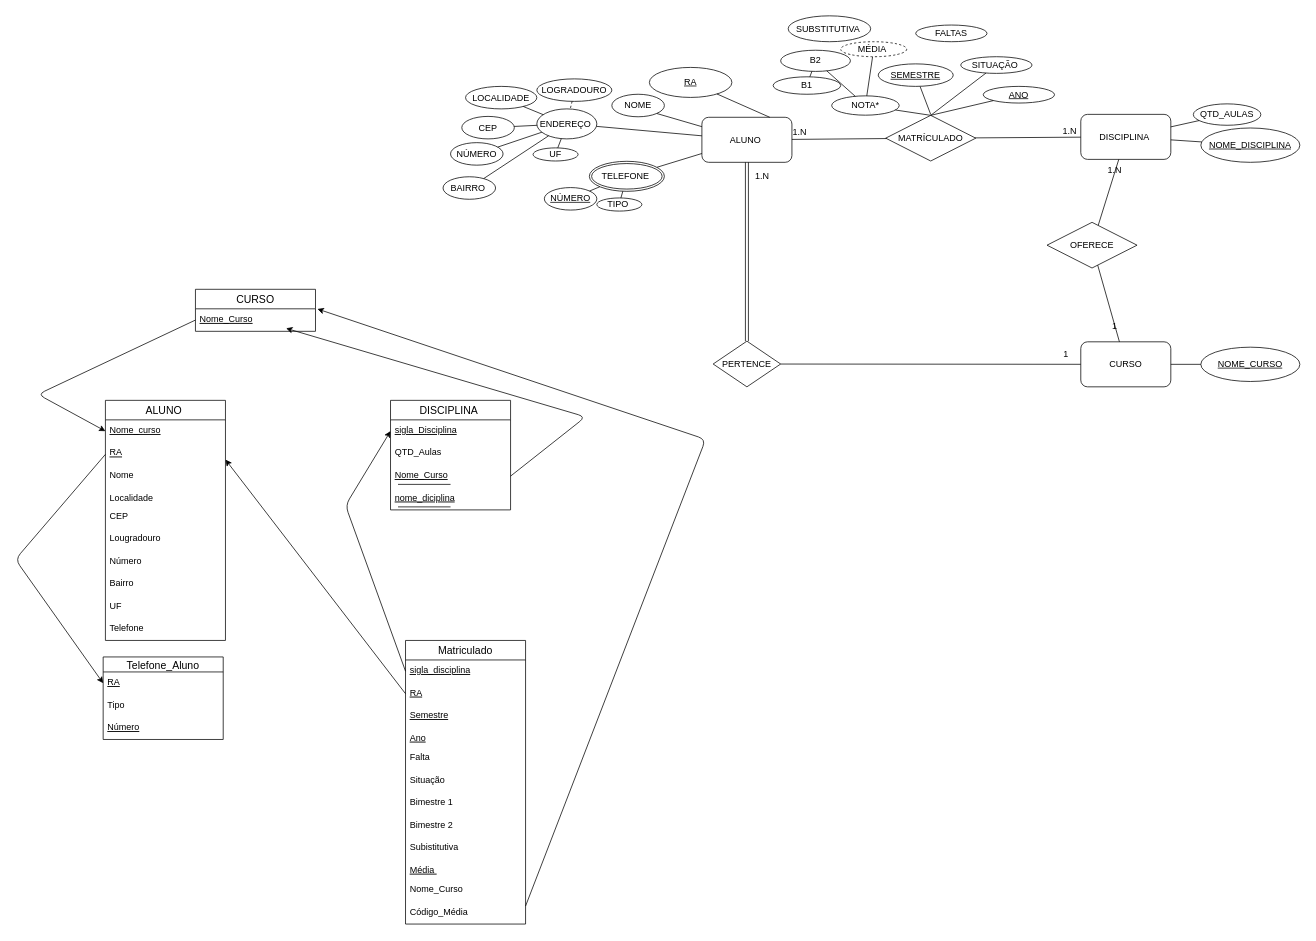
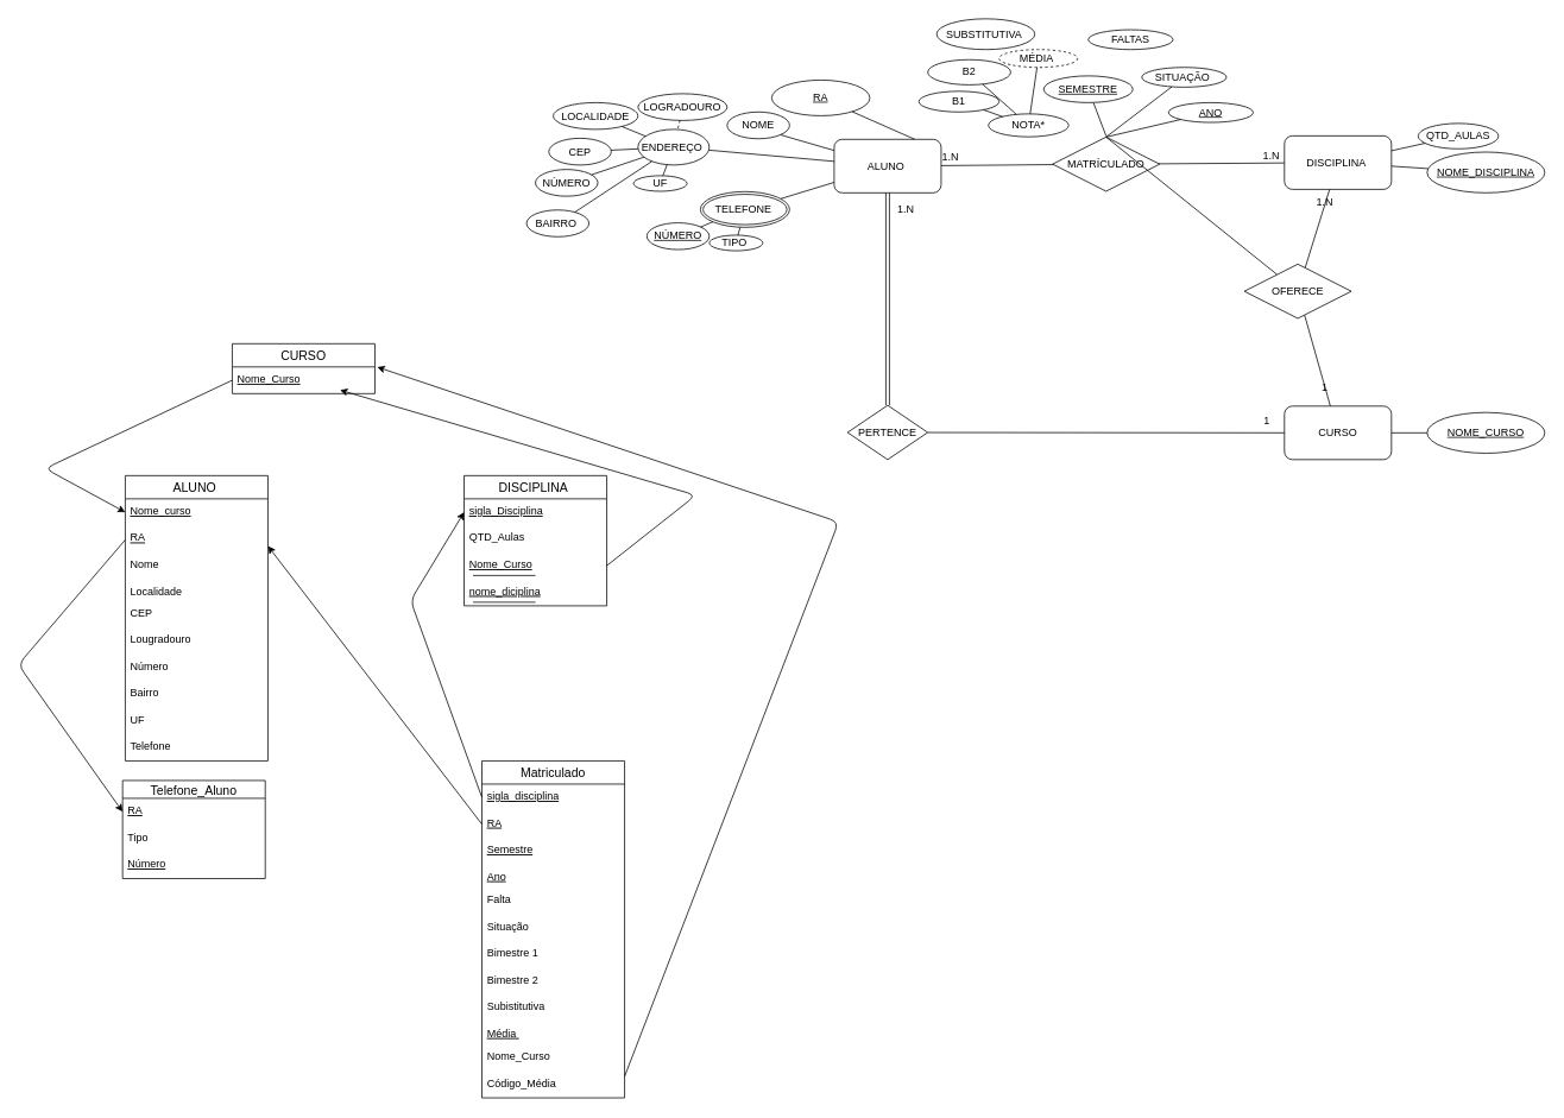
- <mxCell id="33" value="" style="endArrow=none;html=1;" parent="1" source="11" target="10" edge="1"><mxGeometry width="50" height="50" relative="1" as="geometry"><mxPoint x="1085.13" y="138.98" as="sourcePoint" /><mxPoint x="1135.13" y="88.98" as="targetPoint" /></mxGeometry></mxCell>
+ <mxCell id="33" value="" style="endArrow=none;html=1;" parent="1" source="11" target="12" edge="1"><mxGeometry width="50" height="50" relative="1" as="geometry"><mxPoint x="1085.13" y="138.98" as="sourcePoint" /><mxPoint x="1135.13" y="88.98" as="targetPoint" /></mxGeometry></mxCell>
- <mxCell id="32" value="" style="endArrow=none;html=1;exitX=0.5;exitY=0;exitDx=0;exitDy=0;" parent="1" source="8" target="12" edge="1"><mxGeometry width="50" height="50" relative="1" as="geometry"><mxPoint x="1432" y="115" as="sourcePoint" /><mxPoint x="1482" y="65" as="targetPoint" /></mxGeometry></mxCell>
+ <mxCell id="32" value="" style="endArrow=none;html=1;exitX=0.5;exitY=0;exitDx=0;exitDy=0;" parent="1" source="8" target="90" edge="1"><mxGeometry width="50" height="50" relative="1" as="geometry"><mxPoint x="1432" y="115" as="sourcePoint" /><mxPoint x="1482" y="65" as="targetPoint" /></mxGeometry></mxCell>
